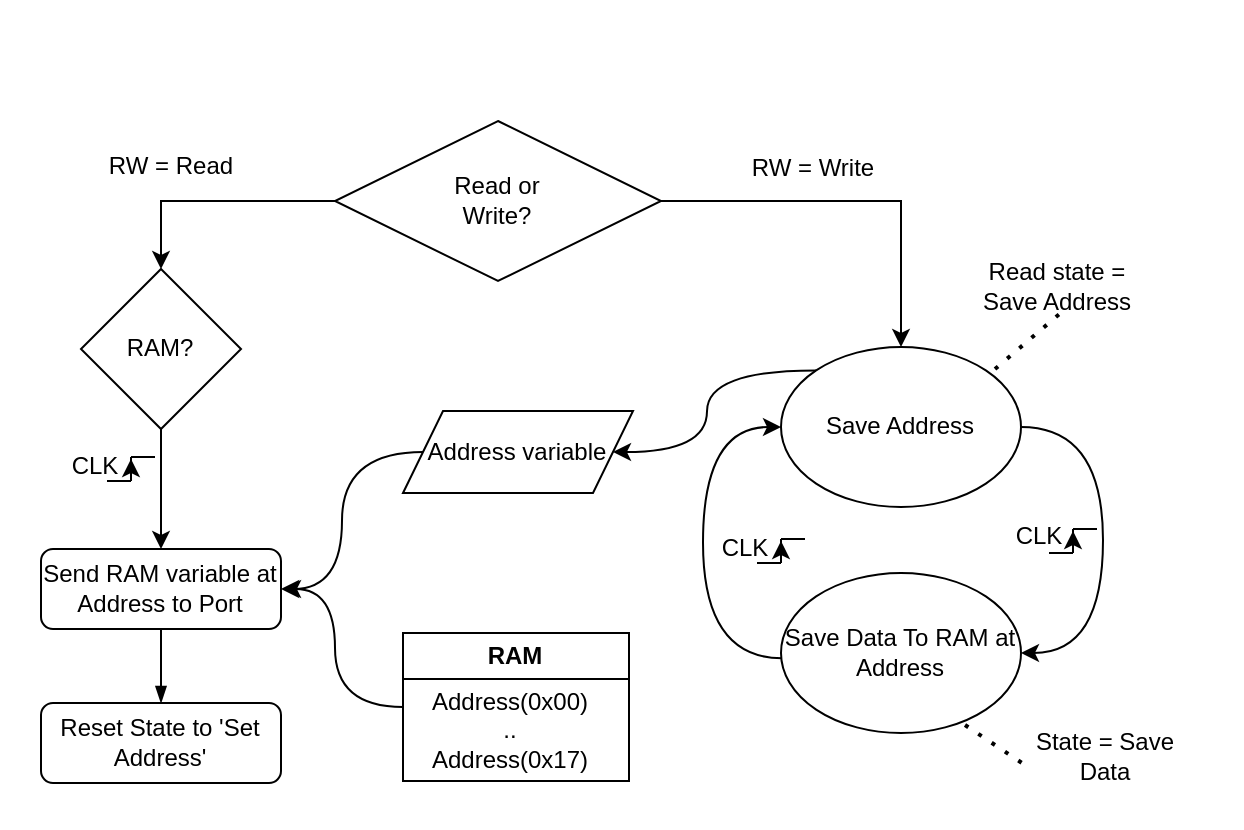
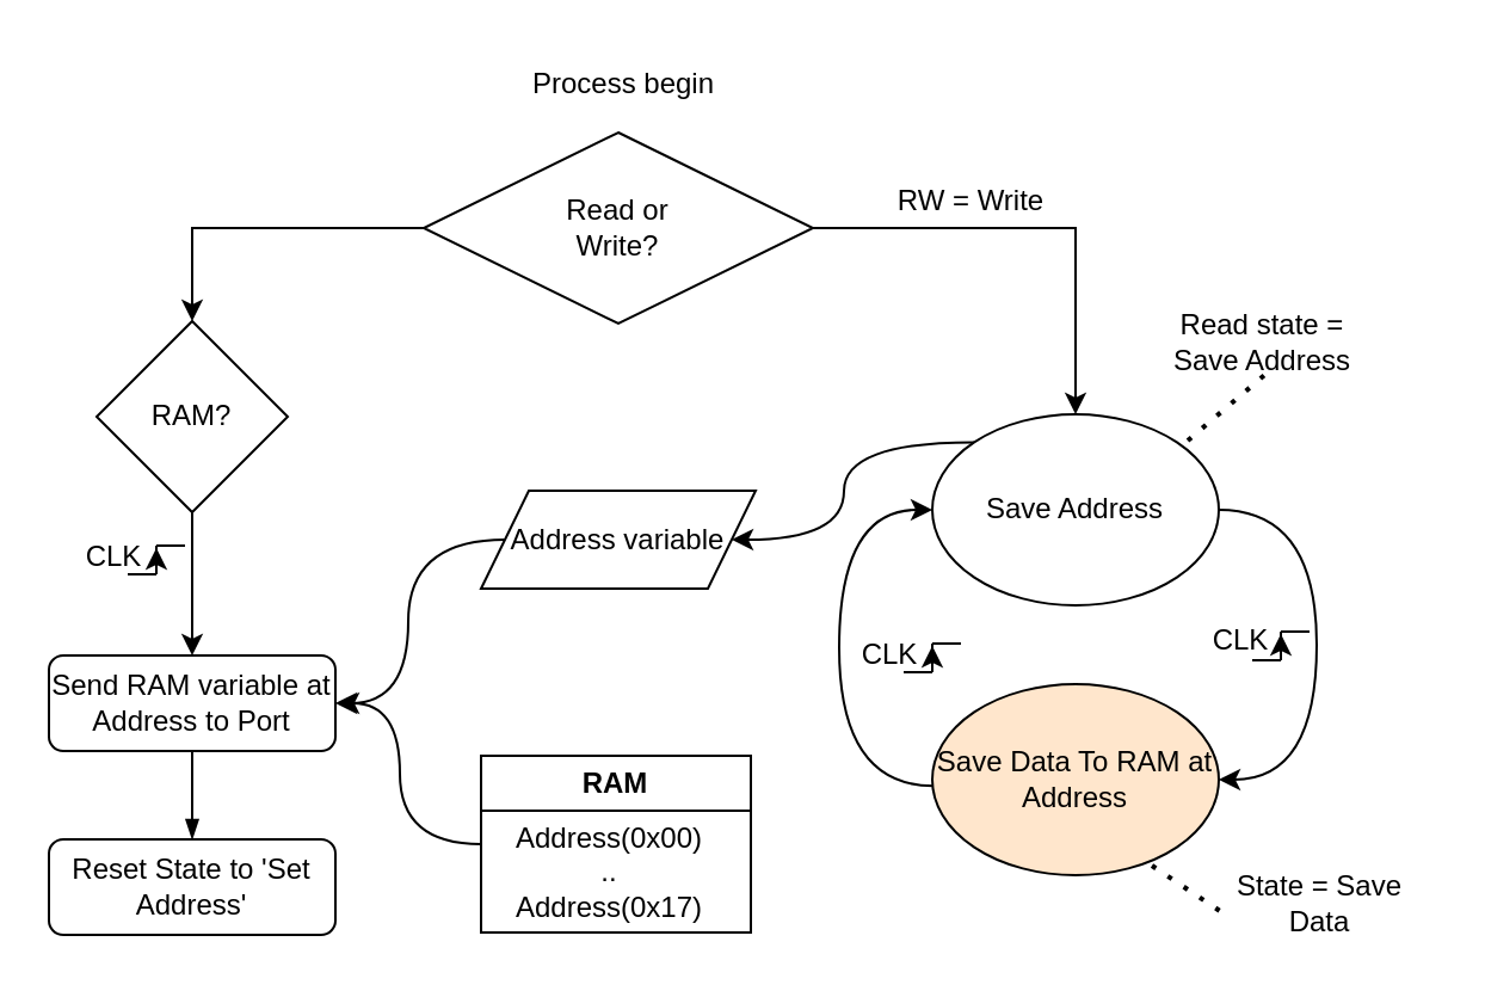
+ <mxCell id="32" value="Process begin" style="text;html=1;align=center;verticalAlign=middle;whiteSpace=wrap;rounded=0;fillColor=none;" vertex="1" parent="1"><mxGeometry x="202" y="20" width="118" height="30" as="geometry" /></mxCell>
- <mxCell id="2" value="RW = Read" style="text;html=1;align=center;verticalAlign=middle;whiteSpace=wrap;rounded=0;fillColor=none;" vertex="1" parent="1"><mxGeometry x="38" y="68" width="95" height="30" as="geometry" /></mxCell>
- <mxCell id="14" value="Read or&lt;div&gt;Write?&lt;/div&gt;" style="rhombus;whiteSpace=wrap;html=1;" vertex="1" parent="1"><mxGeometry x="167" y="60" width="163" height="80" as="geometry" /></mxCell>
+ <mxCell id="14" value="Read or&lt;div&gt;Write?&lt;/div&gt;" style="rhombus;whiteSpace=wrap;html=1;" vertex="1" parent="1"><mxGeometry x="177" y="55" width="163" height="80" as="geometry" /></mxCell>
- <mxCell id="11" value="Save Data To RAM at Address&lt;div&gt;&lt;/div&gt;" style="ellipse;whiteSpace=wrap;html=1;" vertex="1" parent="1"><mxGeometry x="390" y="286" width="120" height="80" as="geometry" /></mxCell>
+ <mxCell id="11" value="Save Data To RAM at Address&lt;div&gt;&lt;/div&gt;" style="ellipse;whiteSpace=wrap;html=1;fillColor=#ffe6cc;" vertex="1" parent="1"><mxGeometry x="390" y="286" width="120" height="80" as="geometry" /></mxCell>
